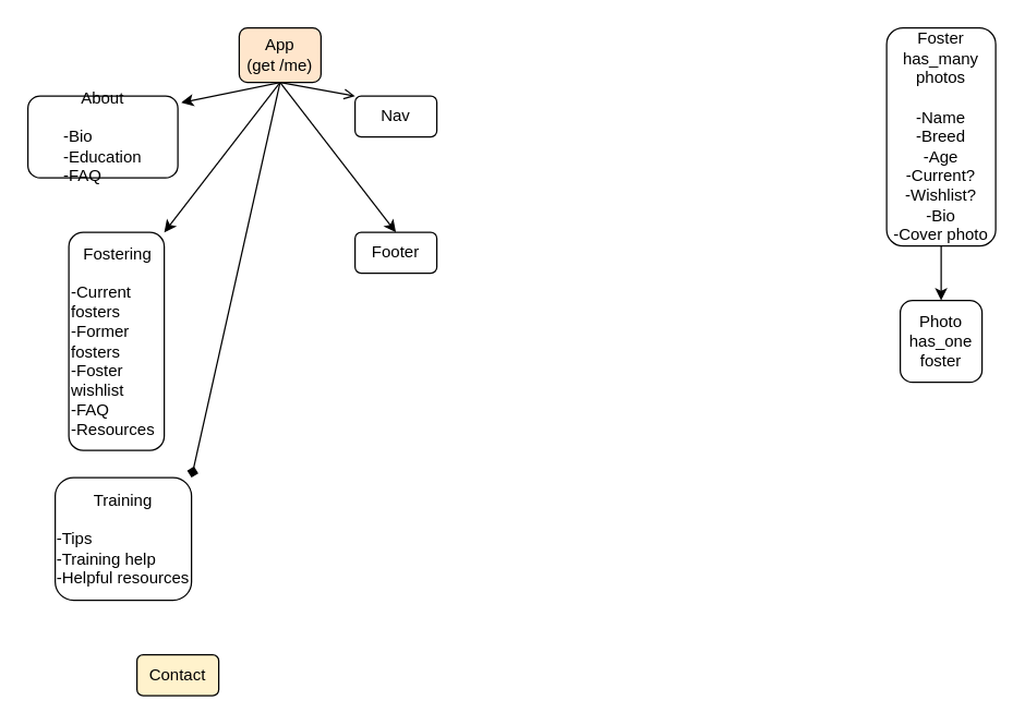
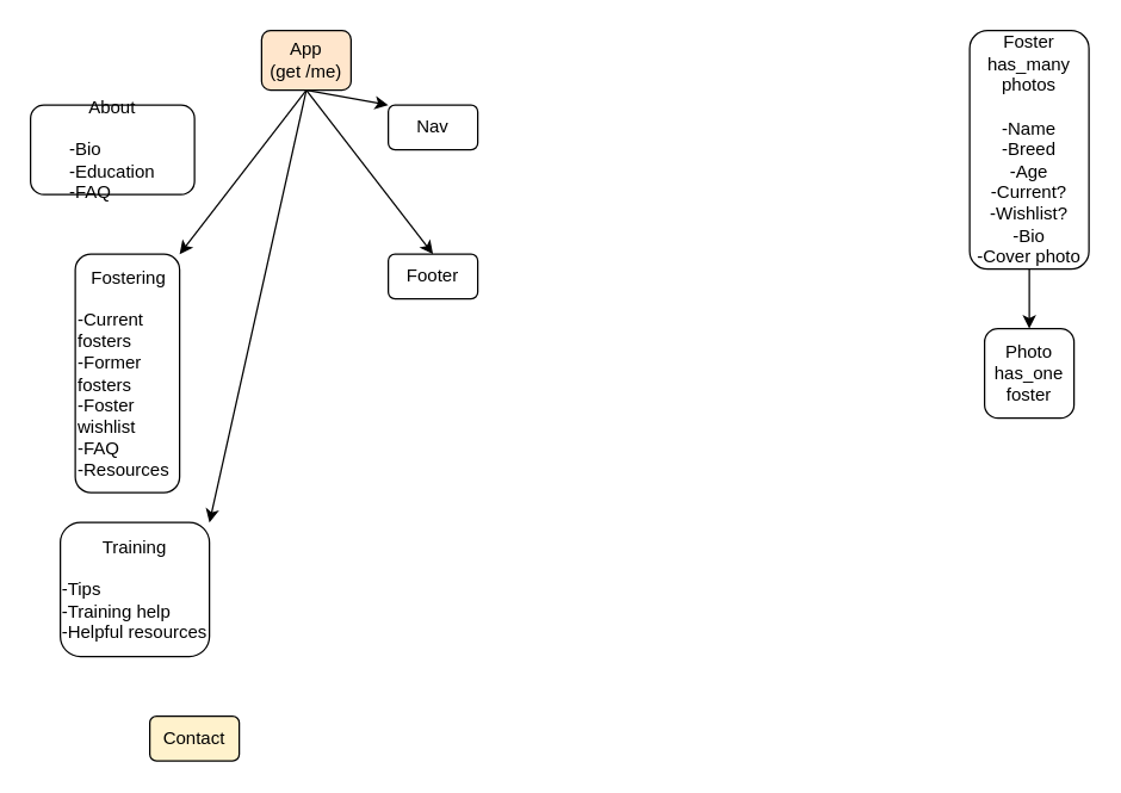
- <mxCell id="2" style="edgeStyle=none;html=1;exitX=0.5;exitY=1;exitDx=0;exitDy=0;entryX=1.023;entryY=0.08;entryDx=0;entryDy=0;entryPerimeter=0;" edge="1" parent="1" source="7" target="8"><mxGeometry relative="1" as="geometry" /></mxCell>
- <mxCell id="5" style="edgeStyle=none;html=1;exitX=0.5;exitY=1;exitDx=0;exitDy=0;entryX=0;entryY=0;entryDx=0;entryDy=0;endArrow=open;" edge="1" parent="1" source="7" target="12"><mxGeometry relative="1" as="geometry" /></mxCell>
+ <mxCell id="5" style="edgeStyle=none;html=1;exitX=0.5;exitY=1;exitDx=0;exitDy=0;entryX=0;entryY=0;entryDx=0;entryDy=0;" edge="1" parent="1" source="7" target="12"><mxGeometry relative="1" as="geometry" /></mxCell>
- <mxCell id="4" style="edgeStyle=none;html=1;exitX=0.5;exitY=1;exitDx=0;exitDy=0;entryX=1;entryY=0;entryDx=0;entryDy=0;endArrow=diamond;" edge="1" parent="1" source="7" target="10"><mxGeometry relative="1" as="geometry" /></mxCell>
+ <mxCell id="4" style="edgeStyle=none;html=1;exitX=0.5;exitY=1;exitDx=0;exitDy=0;entryX=1;entryY=0;entryDx=0;entryDy=0;" edge="1" parent="1" source="7" target="10"><mxGeometry relative="1" as="geometry" /></mxCell>
